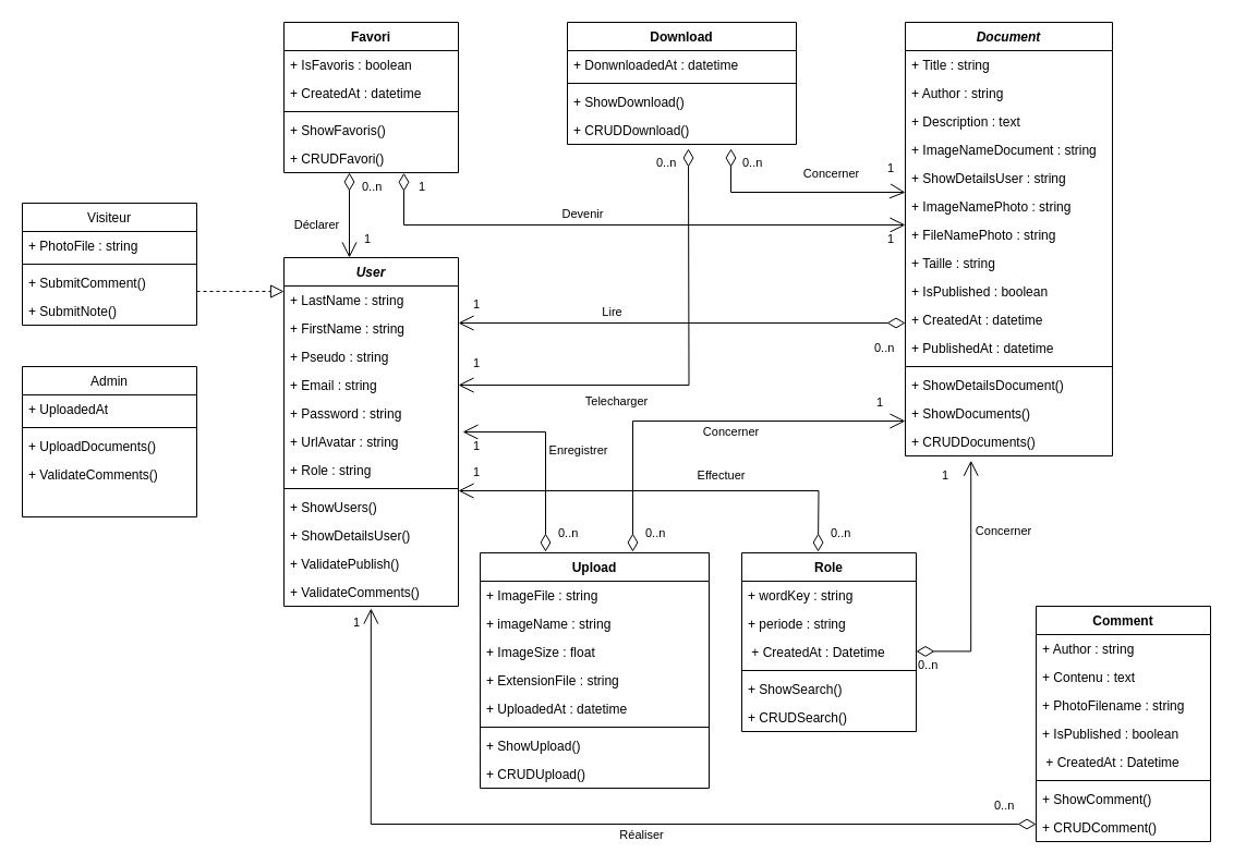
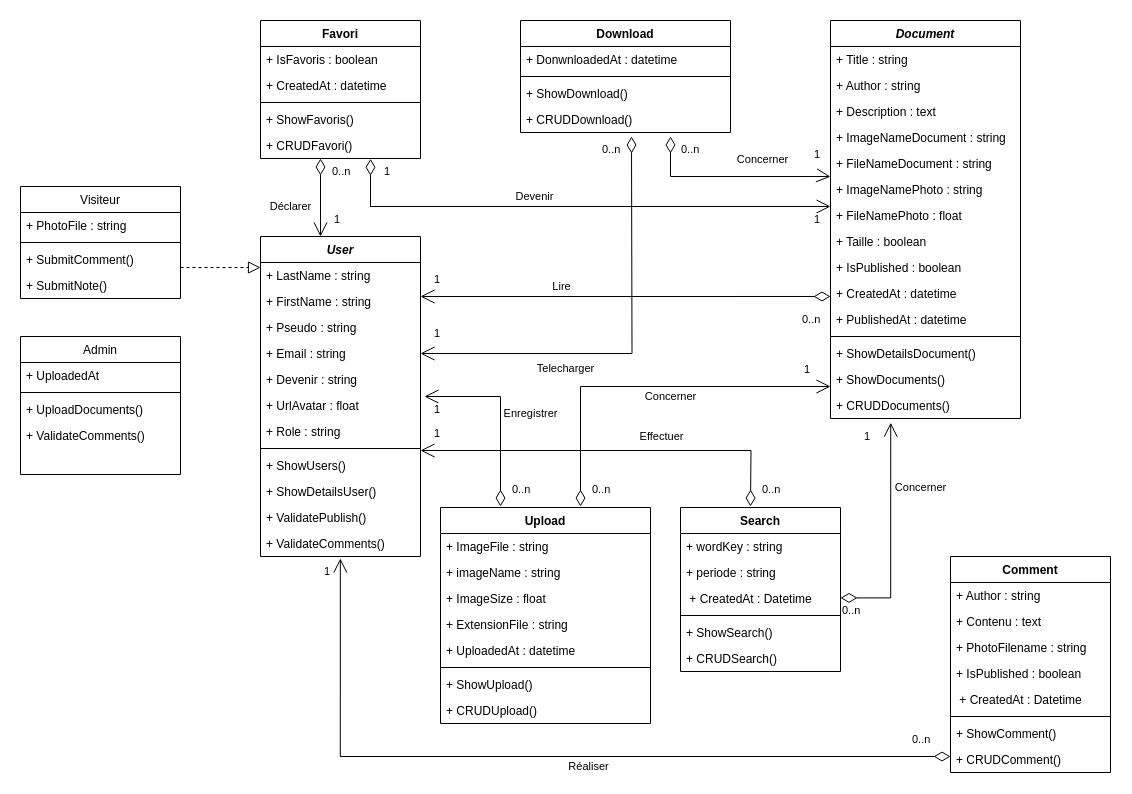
- <mxCell id="31" value="+ ShowDetailsUser : string" style="text;align=left;verticalAlign=top;spacingLeft=4;spacingRight=4;overflow=hidden;rotatable=0;points=[[0,0.5],[1,0.5]];portConstraint=eastwest;rounded=0;shadow=0;html=0;" parent="26" vertex="1"><mxGeometry y="130" width="190" height="26" as="geometry" /></mxCell>
+ <mxCell id="31" value="+ FileNameDocument : string" style="text;align=left;verticalAlign=top;spacingLeft=4;spacingRight=4;overflow=hidden;rotatable=0;points=[[0,0.5],[1,0.5]];portConstraint=eastwest;rounded=0;shadow=0;html=0;" parent="26" vertex="1"><mxGeometry y="130" width="190" height="26" as="geometry" /></mxCell>
- <mxCell id="33" value="+ FileNamePhoto : string" style="text;align=left;verticalAlign=top;spacingLeft=4;spacingRight=4;overflow=hidden;rotatable=0;points=[[0,0.5],[1,0.5]];portConstraint=eastwest;rounded=0;shadow=0;html=0;" vertex="1" parent="26"><mxGeometry y="182" width="190" height="26" as="geometry" /></mxCell>
+ <mxCell id="33" value="+ FileNamePhoto : float" style="text;align=left;verticalAlign=top;spacingLeft=4;spacingRight=4;overflow=hidden;rotatable=0;points=[[0,0.5],[1,0.5]];portConstraint=eastwest;rounded=0;shadow=0;html=0;" vertex="1" parent="26"><mxGeometry y="182" width="190" height="26" as="geometry" /></mxCell>
- <mxCell id="34" value="+ Taille : string" style="text;align=left;verticalAlign=top;spacingLeft=4;spacingRight=4;overflow=hidden;rotatable=0;points=[[0,0.5],[1,0.5]];portConstraint=eastwest;rounded=0;shadow=0;html=0;" parent="26" vertex="1"><mxGeometry y="208" width="190" height="26" as="geometry" /></mxCell>
+ <mxCell id="34" value="+ Taille : boolean" style="text;align=left;verticalAlign=top;spacingLeft=4;spacingRight=4;overflow=hidden;rotatable=0;points=[[0,0.5],[1,0.5]];portConstraint=eastwest;rounded=0;shadow=0;html=0;" parent="26" vertex="1"><mxGeometry y="208" width="190" height="26" as="geometry" /></mxCell>
- <mxCell id="7" value="+ Password : string" style="text;align=left;verticalAlign=top;spacingLeft=4;spacingRight=4;overflow=hidden;rotatable=0;points=[[0,0.5],[1,0.5]];portConstraint=eastwest;rounded=0;shadow=0;html=0;" parent="2" vertex="1"><mxGeometry y="130" width="160" height="26" as="geometry" /></mxCell>
+ <mxCell id="7" value="+ Devenir : string" style="text;align=left;verticalAlign=top;spacingLeft=4;spacingRight=4;overflow=hidden;rotatable=0;points=[[0,0.5],[1,0.5]];portConstraint=eastwest;rounded=0;shadow=0;html=0;" parent="2" vertex="1"><mxGeometry y="130" width="160" height="26" as="geometry" /></mxCell>
- <mxCell id="8" value="+ UrlAvatar : string" style="text;align=left;verticalAlign=top;spacingLeft=4;spacingRight=4;overflow=hidden;rotatable=0;points=[[0,0.5],[1,0.5]];portConstraint=eastwest;rounded=0;shadow=0;html=0;" parent="2" vertex="1"><mxGeometry y="156" width="160" height="26" as="geometry" /></mxCell>
+ <mxCell id="8" value="+ UrlAvatar : float" style="text;align=left;verticalAlign=top;spacingLeft=4;spacingRight=4;overflow=hidden;rotatable=0;points=[[0,0.5],[1,0.5]];portConstraint=eastwest;rounded=0;shadow=0;html=0;" parent="2" vertex="1"><mxGeometry y="156" width="160" height="26" as="geometry" /></mxCell>
- <mxCell id="65" value="Role" style="swimlane;fontStyle=1;align=center;verticalAlign=top;childLayout=stackLayout;horizontal=1;startSize=26;horizontalStack=0;resizeParent=1;resizeParentMax=0;resizeLast=0;collapsible=1;marginBottom=0;whiteSpace=wrap;html=1;" parent="1" vertex="1"><mxGeometry x="680" y="507" width="160" height="164" as="geometry" /></mxCell>
+ <mxCell id="65" value="Search" style="swimlane;fontStyle=1;align=center;verticalAlign=top;childLayout=stackLayout;horizontal=1;startSize=26;horizontalStack=0;resizeParent=1;resizeParentMax=0;resizeLast=0;collapsible=1;marginBottom=0;whiteSpace=wrap;html=1;" parent="1" vertex="1"><mxGeometry x="680" y="507" width="160" height="164" as="geometry" /></mxCell>
